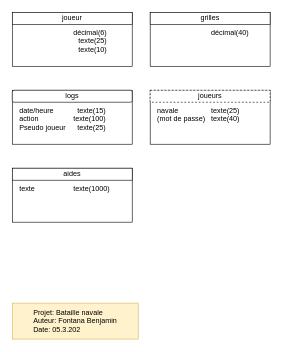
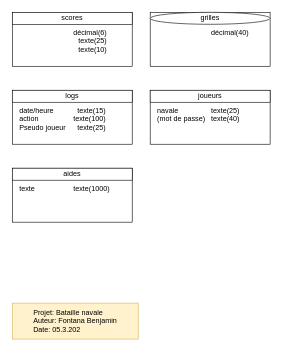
- <mxCell id="4" value="joueur" style="rounded=0;whiteSpace=wrap;html=1;" parent="2" vertex="1"><mxGeometry width="200" height="20" as="geometry" /></mxCell>
+ <mxCell id="4" value="scores" style="rounded=0;whiteSpace=wrap;html=1;" parent="2" vertex="1"><mxGeometry width="200" height="20" as="geometry" /></mxCell>
- <mxCell id="8" value="grilles" style="rounded=0;whiteSpace=wrap;html=1;" parent="6" vertex="1"><mxGeometry width="200" height="20" as="geometry" /></mxCell>
+ <mxCell id="8" value="grilles" style="ellipse;whiteSpace=wrap;html=1;" parent="6" vertex="1"><mxGeometry width="200" height="20" as="geometry" /></mxCell>
- <mxCell id="12" value="logs" style="whiteSpace=wrap;html=1;rounded=1;" parent="10" vertex="1"><mxGeometry width="200" height="20" as="geometry" /></mxCell>
+ <mxCell id="12" value="logs" style="rounded=0;whiteSpace=wrap;html=1;" parent="10" vertex="1"><mxGeometry width="200" height="20" as="geometry" /></mxCell>
- <mxCell id="17" value="joueurs" style="rounded=0;whiteSpace=wrap;html=1;dashed=1;" parent="15" vertex="1"><mxGeometry width="200" height="20" as="geometry" /></mxCell>
+ <mxCell id="17" value="joueurs" style="rounded=0;whiteSpace=wrap;html=1;" parent="15" vertex="1"><mxGeometry width="200" height="20" as="geometry" /></mxCell>
